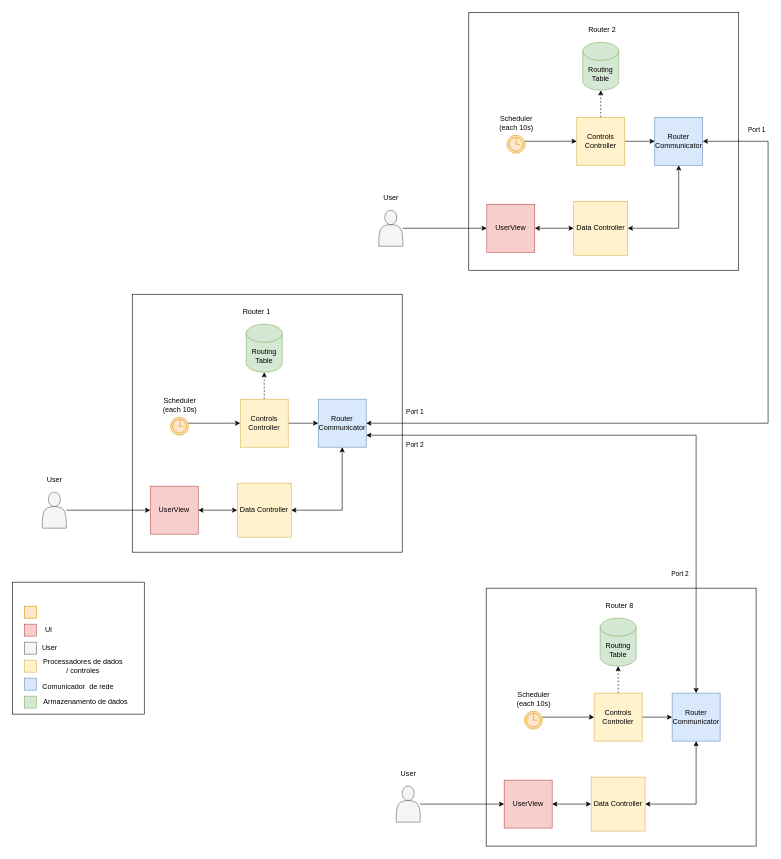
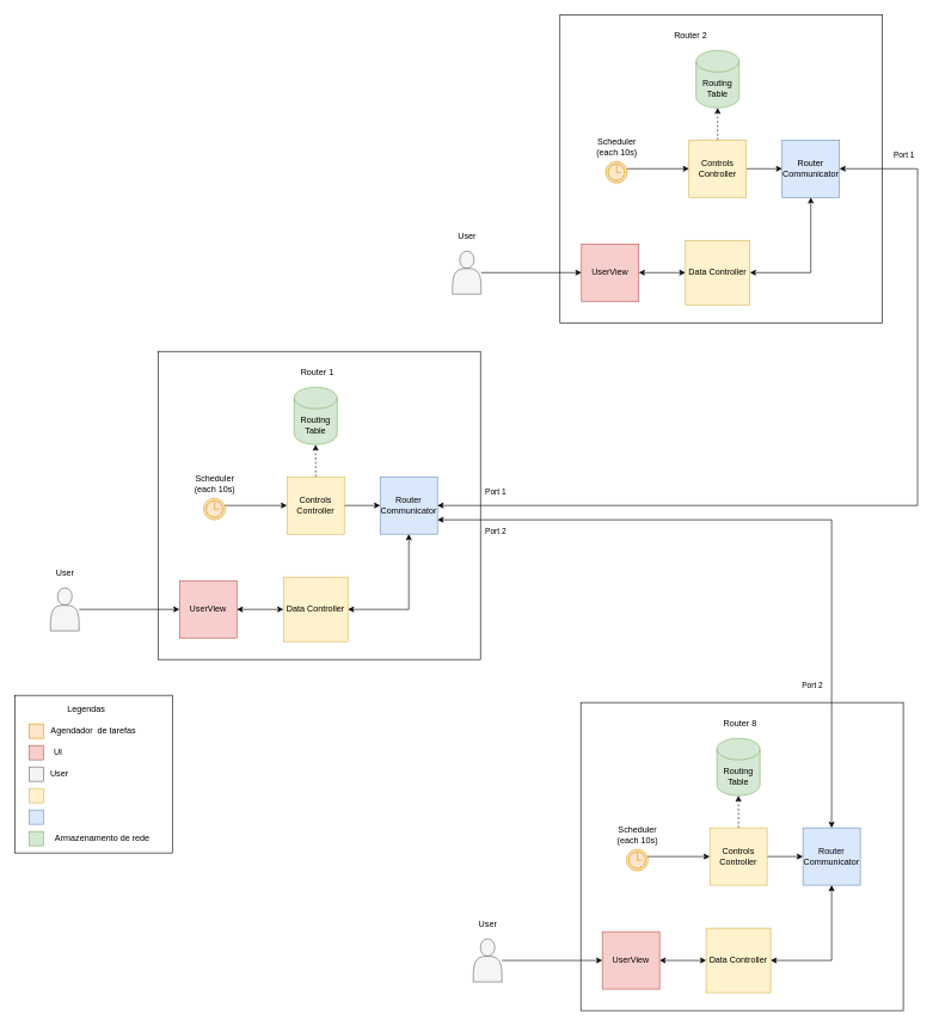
- <mxCell id="24" value="Router 2" style="text;html=1;strokeColor=none;fillColor=none;align=center;verticalAlign=middle;whiteSpace=wrap;rounded=0;" vertex="1" parent="1"><mxGeometry x="976" y="40" width="55" height="20" as="geometry" /></mxCell>
+ <mxCell id="24" value="Router 2" style="text;html=1;strokeColor=none;fillColor=none;align=center;verticalAlign=middle;whiteSpace=wrap;rounded=0;" vertex="1" parent="1"><mxGeometry x="936" y="40" width="55" height="20" as="geometry" /></mxCell>
- <mxCell id="7" value="Router 1" style="text;html=1;strokeColor=none;fillColor=none;align=center;verticalAlign=middle;whiteSpace=wrap;rounded=0;" vertex="1" parent="1"><mxGeometry x="400" y="510" width="55" height="20" as="geometry" /></mxCell>
+ <mxCell id="7" value="Router 1" style="text;html=1;strokeColor=none;fillColor=none;align=center;verticalAlign=middle;whiteSpace=wrap;rounded=0;" vertex="1" parent="1"><mxGeometry x="415" y="510" width="55" height="20" as="geometry" /></mxCell>
+ <mxCell id="60" value="Legendas" style="text;html=1;strokeColor=none;fillColor=none;align=center;verticalAlign=middle;whiteSpace=wrap;rounded=0;" vertex="1" parent="1"><mxGeometry x="100" y="980" width="40" height="20" as="geometry" /></mxCell>
+ <mxCell id="67" value="Agendador &amp;nbsp;de tarefas" style="text;html=1;strokeColor=none;fillColor=none;align=center;verticalAlign=middle;whiteSpace=wrap;rounded=0;" vertex="1" parent="1"><mxGeometry x="65" y="1010" width="130" height="20" as="geometry" /></mxCell>
- <mxCell id="70" value="Processadores de dados / controles" style="text;html=1;strokeColor=none;fillColor=none;align=center;verticalAlign=middle;whiteSpace=wrap;rounded=0;" vertex="1" parent="1"><mxGeometry x="70" y="1100" width="136" height="20" as="geometry" /></mxCell>
- <mxCell id="71" value="Comunicador &amp;nbsp;de rede" style="text;html=1;strokeColor=none;fillColor=none;align=center;verticalAlign=middle;whiteSpace=wrap;rounded=0;" vertex="1" parent="1"><mxGeometry x="65" y="1135" width="130" height="20" as="geometry" /></mxCell>
- <mxCell id="72" value="Armazenamento de dados" style="text;html=1;strokeColor=none;fillColor=none;align=center;verticalAlign=middle;whiteSpace=wrap;rounded=0;" vertex="1" parent="1"><mxGeometry x="70" y="1160" width="145" height="20" as="geometry" /></mxCell>
+ <mxCell id="72" value="Armazenamento de rede" style="text;html=1;strokeColor=none;fillColor=none;align=center;verticalAlign=middle;whiteSpace=wrap;rounded=0;" vertex="1" parent="1"><mxGeometry x="70" y="1160" width="145" height="20" as="geometry" /></mxCell>
